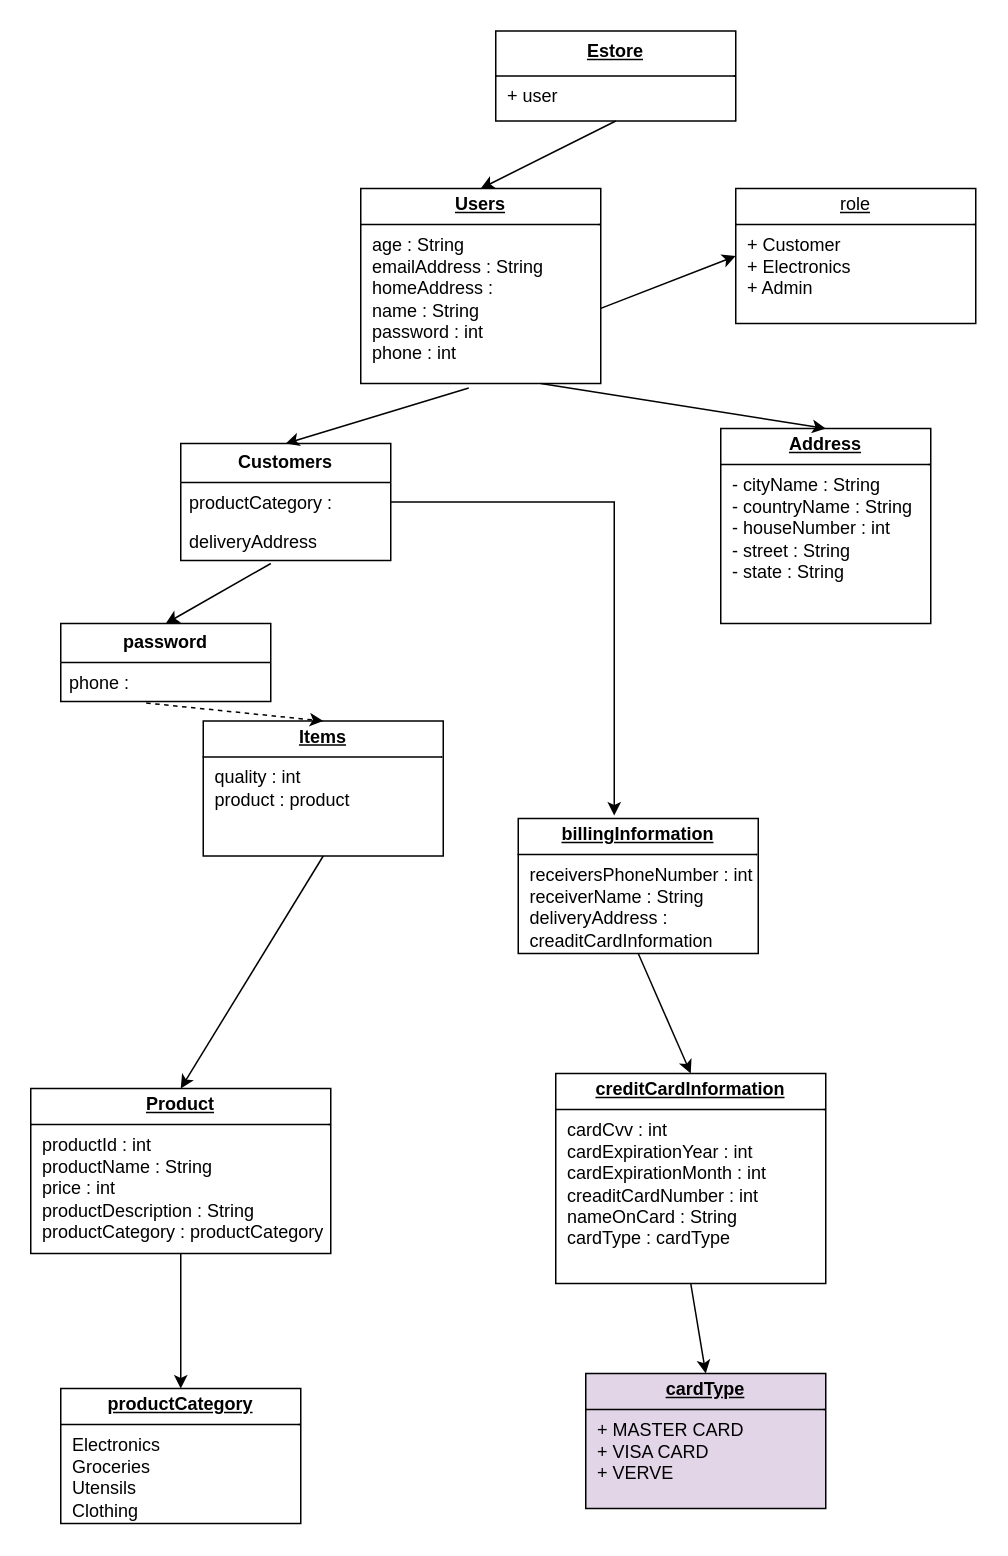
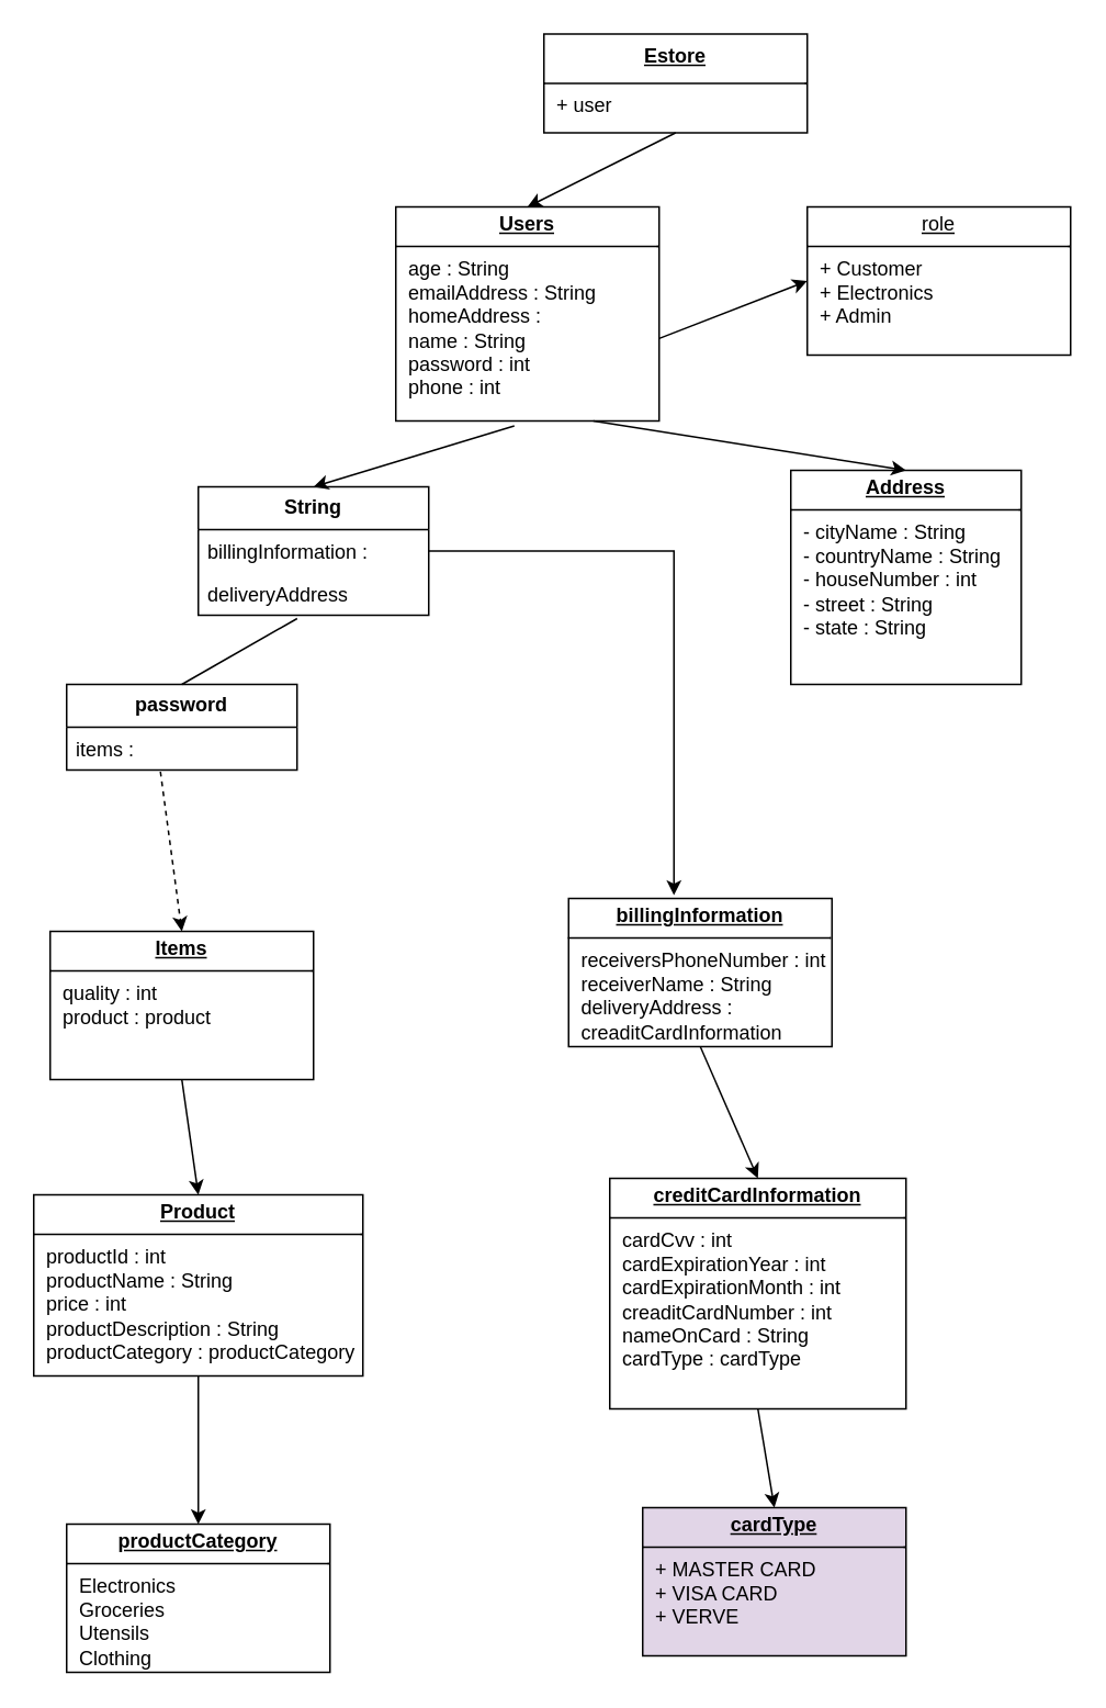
- <mxCell id="7" value="&lt;b&gt;Customers&lt;/b&gt;" style="swimlane;fontStyle=0;childLayout=stackLayout;horizontal=1;startSize=26;fillColor=none;horizontalStack=0;resizeParent=1;resizeParentMax=0;resizeLast=0;collapsible=1;marginBottom=0;whiteSpace=wrap;html=1;" parent="1" vertex="1"><mxGeometry x="120" y="295" width="140" height="78" as="geometry"><mxRectangle x="120" y="330" width="100" height="30" as="alternateBounds" /></mxGeometry></mxCell>
+ <mxCell id="7" value="&lt;b&gt;String&lt;/b&gt;" style="swimlane;fontStyle=0;childLayout=stackLayout;horizontal=1;startSize=26;fillColor=none;horizontalStack=0;resizeParent=1;resizeParentMax=0;resizeLast=0;collapsible=1;marginBottom=0;whiteSpace=wrap;html=1;" parent="1" vertex="1"><mxGeometry x="120" y="295" width="140" height="78" as="geometry"><mxRectangle x="120" y="330" width="100" height="30" as="alternateBounds" /></mxGeometry></mxCell>
- <mxCell id="8" value="productCategory :&amp;nbsp;" style="text;strokeColor=none;fillColor=none;align=left;verticalAlign=top;spacingLeft=4;spacingRight=4;overflow=hidden;rotatable=0;points=[[0,0.5],[1,0.5]];portConstraint=eastwest;whiteSpace=wrap;html=1;" parent="7" vertex="1"><mxGeometry y="26" width="140" height="26" as="geometry" /></mxCell>
+ <mxCell id="8" value="billingInformation :&amp;nbsp;" style="text;strokeColor=none;fillColor=none;align=left;verticalAlign=top;spacingLeft=4;spacingRight=4;overflow=hidden;rotatable=0;points=[[0,0.5],[1,0.5]];portConstraint=eastwest;whiteSpace=wrap;html=1;" parent="7" vertex="1"><mxGeometry y="26" width="140" height="26" as="geometry" /></mxCell>
- <mxCell id="22" value="" style="endArrow=classic;html=1;rounded=0;exitX=0.429;exitY=1.077;exitDx=0;exitDy=0;exitPerimeter=0;entryX=0.5;entryY=0;entryDx=0;entryDy=0;" parent="1" source="9" target="5" edge="1"><mxGeometry width="50" height="50" relative="1" as="geometry"><mxPoint x="300" y="395" as="sourcePoint" /><mxPoint x="350" y="345" as="targetPoint" /></mxGeometry></mxCell>
+ <mxCell id="22" value="" style="endArrow=none;html=1;rounded=0;exitX=0.429;exitY=1.077;exitDx=0;exitDy=0;exitPerimeter=0;entryX=0.5;entryY=0;entryDx=0;entryDy=0;" parent="1" source="9" target="5" edge="1"><mxGeometry width="50" height="50" relative="1" as="geometry"><mxPoint x="300" y="395" as="sourcePoint" /><mxPoint x="350" y="345" as="targetPoint" /></mxGeometry></mxCell>
- <mxCell id="6" value="phone :&amp;nbsp;" style="text;strokeColor=none;fillColor=none;align=left;verticalAlign=top;spacingLeft=4;spacingRight=4;overflow=hidden;rotatable=0;points=[[0,0.5],[1,0.5]];portConstraint=eastwest;whiteSpace=wrap;html=1;" parent="5" vertex="1"><mxGeometry y="26" width="140" height="26" as="geometry" /></mxCell>
+ <mxCell id="6" value="items :&amp;nbsp;" style="text;strokeColor=none;fillColor=none;align=left;verticalAlign=top;spacingLeft=4;spacingRight=4;overflow=hidden;rotatable=0;points=[[0,0.5],[1,0.5]];portConstraint=eastwest;whiteSpace=wrap;html=1;" parent="5" vertex="1"><mxGeometry y="26" width="140" height="26" as="geometry" /></mxCell>
- <mxCell id="10" value="&lt;p style=&quot;margin:0px;margin-top:4px;text-align:center;text-decoration:underline;&quot;&gt;&lt;b&gt;Items&lt;/b&gt;&lt;/p&gt;&lt;hr size=&quot;1&quot; style=&quot;border-style:solid;&quot;&gt;&lt;p style=&quot;margin:0px;margin-left:8px;&quot;&gt;quality : int&lt;br&gt;product : product&lt;br&gt;&lt;/p&gt;" style="verticalAlign=top;align=left;overflow=fill;html=1;whiteSpace=wrap;" parent="1" vertex="1"><mxGeometry x="135" y="480" width="160" height="90" as="geometry" /></mxCell>
+ <mxCell id="10" value="&lt;p style=&quot;margin:0px;margin-top:4px;text-align:center;text-decoration:underline;&quot;&gt;&lt;b&gt;Items&lt;/b&gt;&lt;/p&gt;&lt;hr size=&quot;1&quot; style=&quot;border-style:solid;&quot;&gt;&lt;p style=&quot;margin:0px;margin-left:8px;&quot;&gt;quality : int&lt;br&gt;product : product&lt;br&gt;&lt;/p&gt;" style="verticalAlign=top;align=left;overflow=fill;html=1;whiteSpace=wrap;" parent="1" vertex="1"><mxGeometry x="30" y="565" width="160" height="90" as="geometry" /></mxCell>
